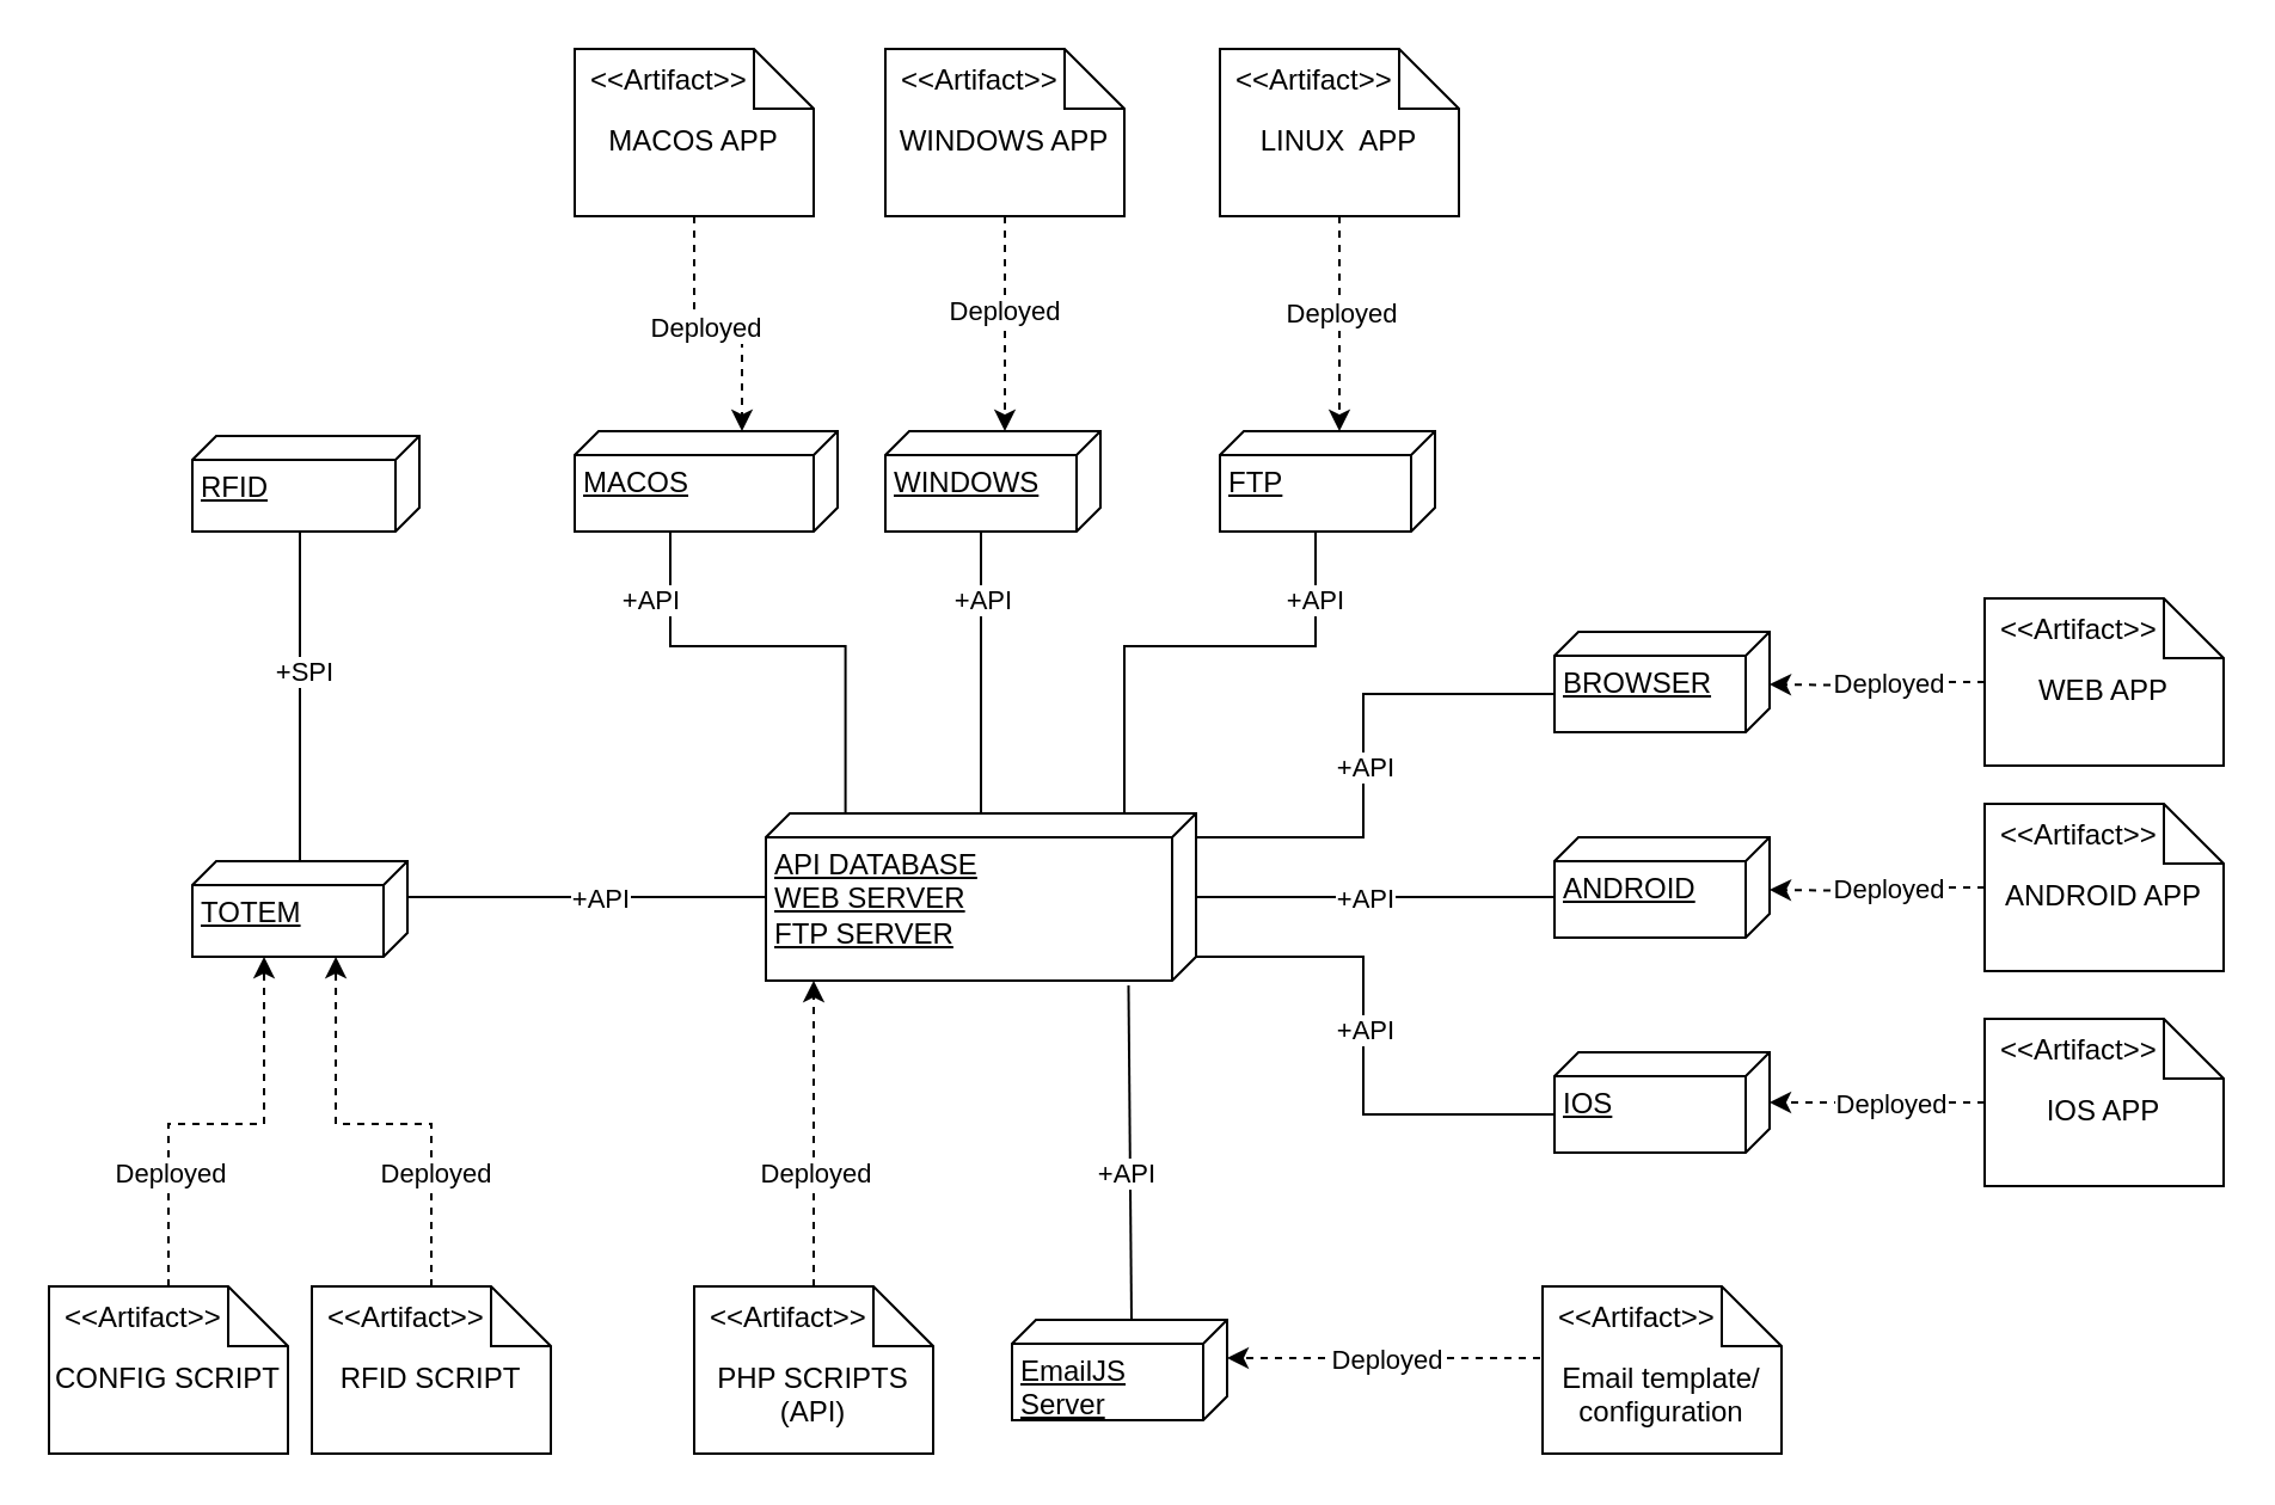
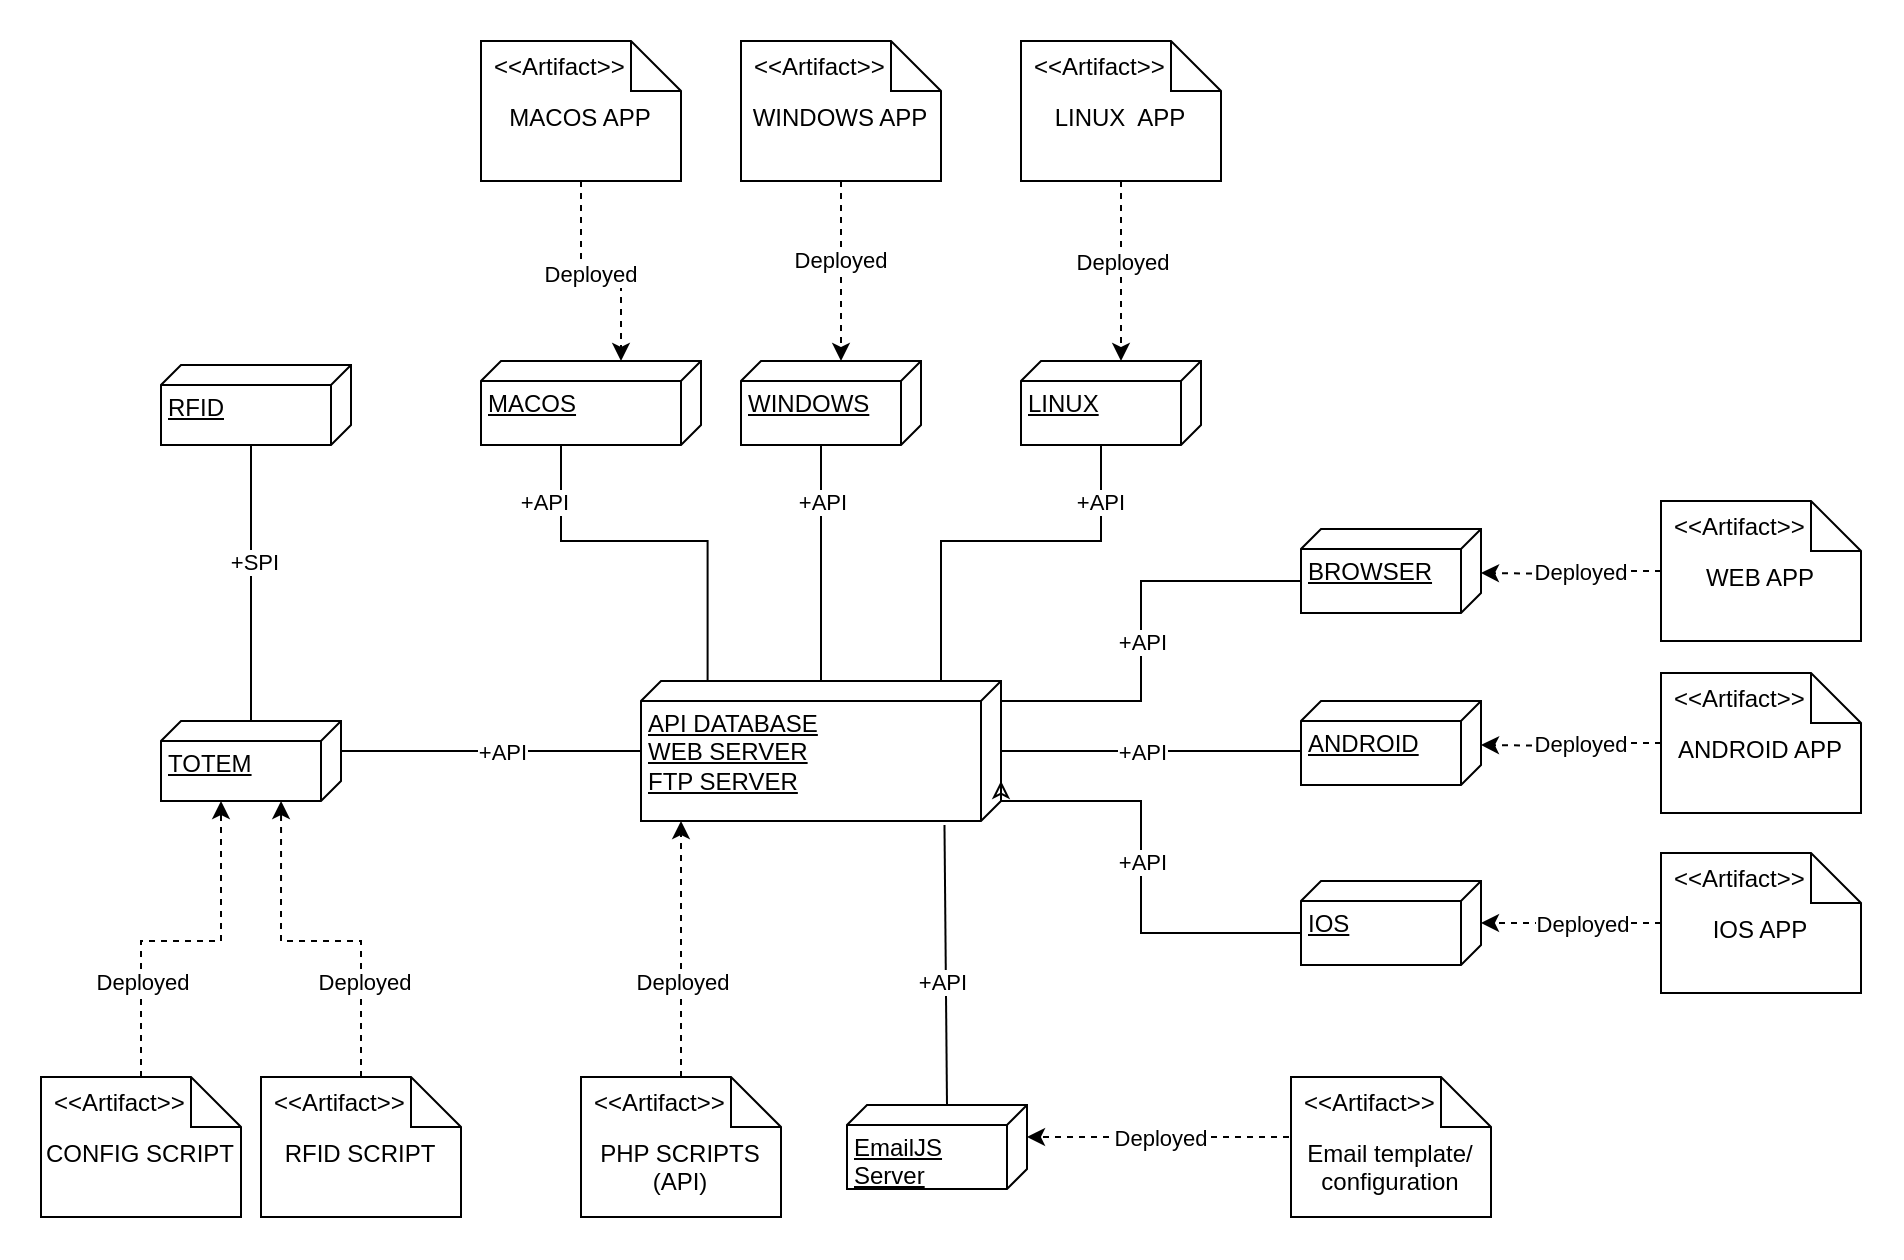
- <mxCell id="33" value="FTP" style="verticalAlign=top;align=left;spacingTop=8;spacingLeft=2;spacingRight=12;shape=cube;size=10;direction=south;fontStyle=4;html=1;" parent="1" vertex="1"><mxGeometry x="510" y="180" width="90" height="42" as="geometry" /></mxCell>
+ <mxCell id="33" value="LINUX" style="verticalAlign=top;align=left;spacingTop=8;spacingLeft=2;spacingRight=12;shape=cube;size=10;direction=south;fontStyle=4;html=1;" parent="1" vertex="1"><mxGeometry x="510" y="180" width="90" height="42" as="geometry" /></mxCell>
- <mxCell id="16" style="edgeStyle=orthogonalEdgeStyle;rounded=0;orthogonalLoop=1;jettySize=auto;html=1;exitX=0;exitY=0;exitDx=26;exitDy=90;exitPerimeter=0;entryX=0.714;entryY=0;entryDx=0;entryDy=0;entryPerimeter=0;endArrow=none;endFill=0;" parent="1" source="18" target="2" edge="1"><mxGeometry relative="1" as="geometry"><Array as="points"><mxPoint x="570" y="466" /><mxPoint x="570" y="400" /><mxPoint x="500" y="400" /></Array></mxGeometry></mxCell>
+ <mxCell id="16" style="edgeStyle=orthogonalEdgeStyle;rounded=0;orthogonalLoop=1;jettySize=auto;html=1;exitX=0;exitY=0;exitDx=26;exitDy=90;exitPerimeter=0;entryX=0.714;entryY=0;entryDx=0;entryDy=0;entryPerimeter=0;endArrow=classic;endFill=0;" parent="1" source="18" target="2" edge="1"><mxGeometry relative="1" as="geometry"><Array as="points"><mxPoint x="570" y="466" /><mxPoint x="570" y="400" /><mxPoint x="500" y="400" /></Array></mxGeometry></mxCell>
